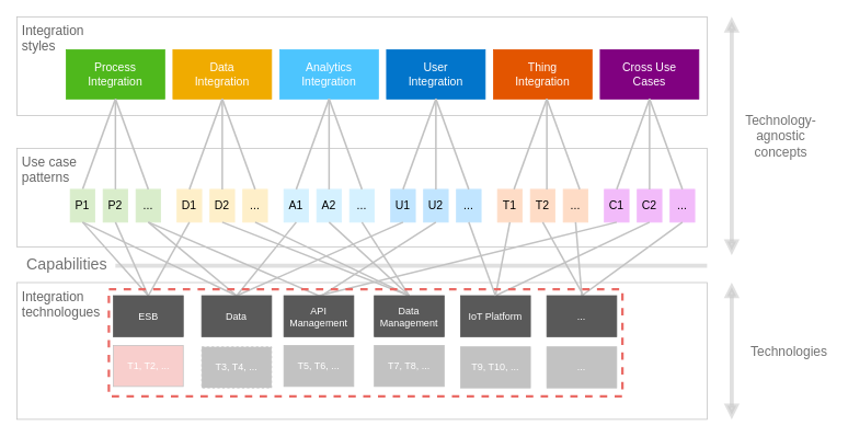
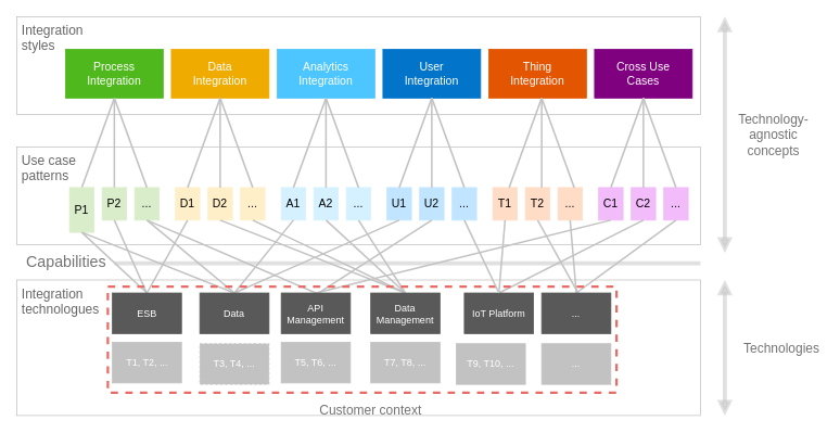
- <mxCell id="12" value="&lt;div style=&quot;font-size: 14px;&quot;&gt;P1&lt;/div&gt;" style="rounded=0;whiteSpace=wrap;html=1;fontColor=#000000;fillColor=#D9EDCB;strokeColor=#D9EDCB;align=center;verticalAlign=middle;fontSize=14;" vertex="1" parent="1"><mxGeometry x="85" y="230" width="30" height="40" as="geometry" /></mxCell>
+ <mxCell id="12" value="&lt;div style=&quot;font-size: 14px;&quot;&gt;P1&lt;/div&gt;" style="rounded=0;whiteSpace=wrap;html=1;fontColor=#000000;fillColor=#D9EDCB;strokeColor=#D9EDCB;align=center;verticalAlign=middle;fontSize=14;" vertex="1" parent="1"><mxGeometry x="85" y="230" width="30" height="55" as="geometry" /></mxCell>
- <mxCell id="73" value="&lt;font color=&quot;#ffffff&quot;&gt;IoT Platform&lt;/font&gt;" style="rounded=0;whiteSpace=wrap;html=1;fillColor=#595959;strokeColor=#595959;" vertex="1" parent="1"><mxGeometry x="560" y="359.5" width="85" height="50" as="geometry" /></mxCell>
+ <mxCell id="73" value="&lt;font color=&quot;#ffffff&quot;&gt;IoT Platform&lt;/font&gt;" style="rounded=0;whiteSpace=wrap;html=1;fillColor=#595959;strokeColor=#595959;" vertex="1" parent="1"><mxGeometry x="570" y="359.5" width="85" height="50" as="geometry" /></mxCell>
- <mxCell id="79" value="&lt;font color=&quot;#ffffff&quot;&gt;T1, T2, ...&lt;/font&gt;" style="rounded=0;whiteSpace=wrap;html=1;fillColor=#f8cecc;strokeColor=#C2C2C2;" vertex="1" parent="1"><mxGeometry x="137.5" y="420" width="85" height="50" as="geometry" /></mxCell>
+ <mxCell id="79" value="&lt;font color=&quot;#ffffff&quot;&gt;T1, T2, ...&lt;/font&gt;" style="rounded=0;whiteSpace=wrap;html=1;fillColor=#C2C2C2;strokeColor=#C2C2C2;" vertex="1" parent="1"><mxGeometry x="137.5" y="420" width="85" height="50" as="geometry" /></mxCell>
+ <mxCell id="53" value="Customer context" style="text;html=1;strokeColor=none;fillColor=none;align=center;verticalAlign=middle;whiteSpace=wrap;rounded=0;fontColor=#737373;fontSize=16;" vertex="1" parent="1"><mxGeometry x="280" y="496.5" width="350" height="13.5" as="geometry" /></mxCell>
